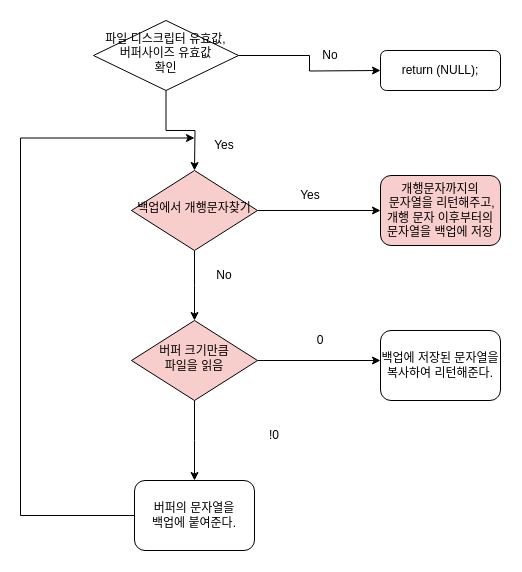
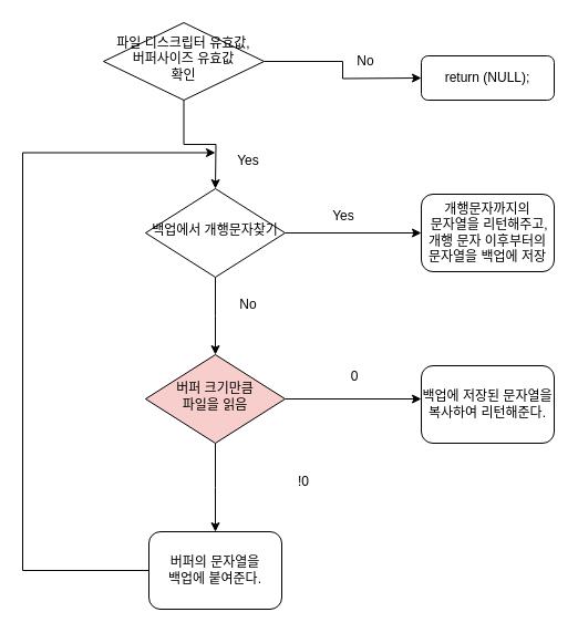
- <mxCell id="8" value="백업에서 개행문자찾기" style="rhombus;whiteSpace=wrap;html=1;shadow=0;fontFamily=Helvetica;fontSize=12;align=center;strokeWidth=1;spacing=6;spacingTop=-4;fillColor=#f8cecc;" vertex="1" parent="1"><mxGeometry x="131" y="170" width="126" height="80" as="geometry" /></mxCell>
+ <mxCell id="8" value="백업에서 개행문자찾기" style="rhombus;whiteSpace=wrap;html=1;shadow=0;fontFamily=Helvetica;fontSize=12;align=center;strokeWidth=1;spacing=6;spacingTop=-4;" vertex="1" parent="1"><mxGeometry x="131" y="170" width="126" height="80" as="geometry" /></mxCell>
- <mxCell id="13" value="개행문자까지의&lt;br&gt;&amp;nbsp;문자열을 리턴해주고,&lt;br&gt;개행 문자 이후부터의 &lt;br&gt;문자열을 백업에 저장" style="rounded=1;whiteSpace=wrap;html=1;fontSize=12;glass=0;strokeWidth=1;shadow=0;fillColor=#f8cecc;" vertex="1" parent="1"><mxGeometry x="380" y="175" width="120" height="70" as="geometry" /></mxCell>
+ <mxCell id="13" value="개행문자까지의&lt;br&gt;&amp;nbsp;문자열을 리턴해주고,&lt;br&gt;개행 문자 이후부터의 &lt;br&gt;문자열을 백업에 저장" style="rounded=1;whiteSpace=wrap;html=1;fontSize=12;glass=0;strokeWidth=1;shadow=0;" vertex="1" parent="1"><mxGeometry x="380" y="175" width="120" height="70" as="geometry" /></mxCell>
